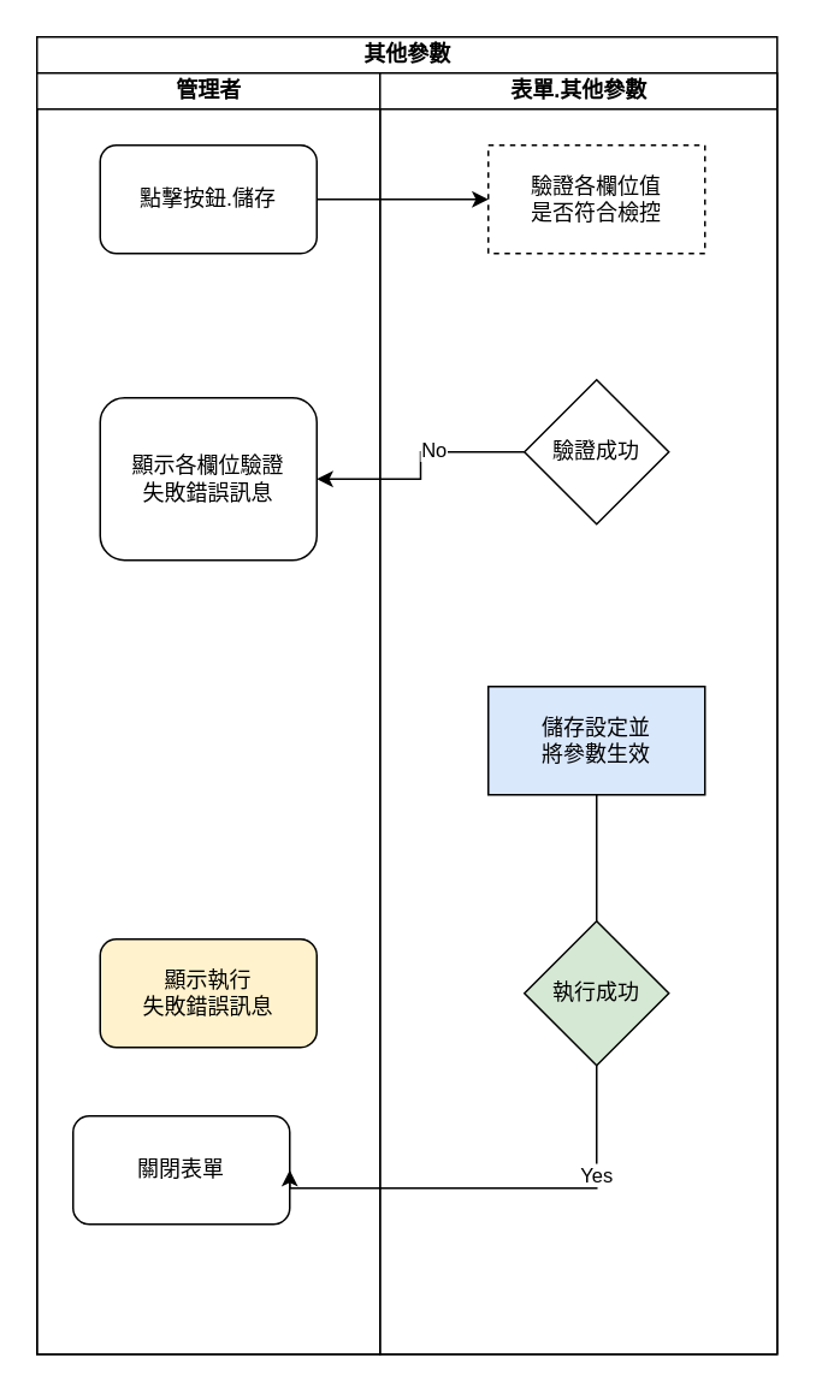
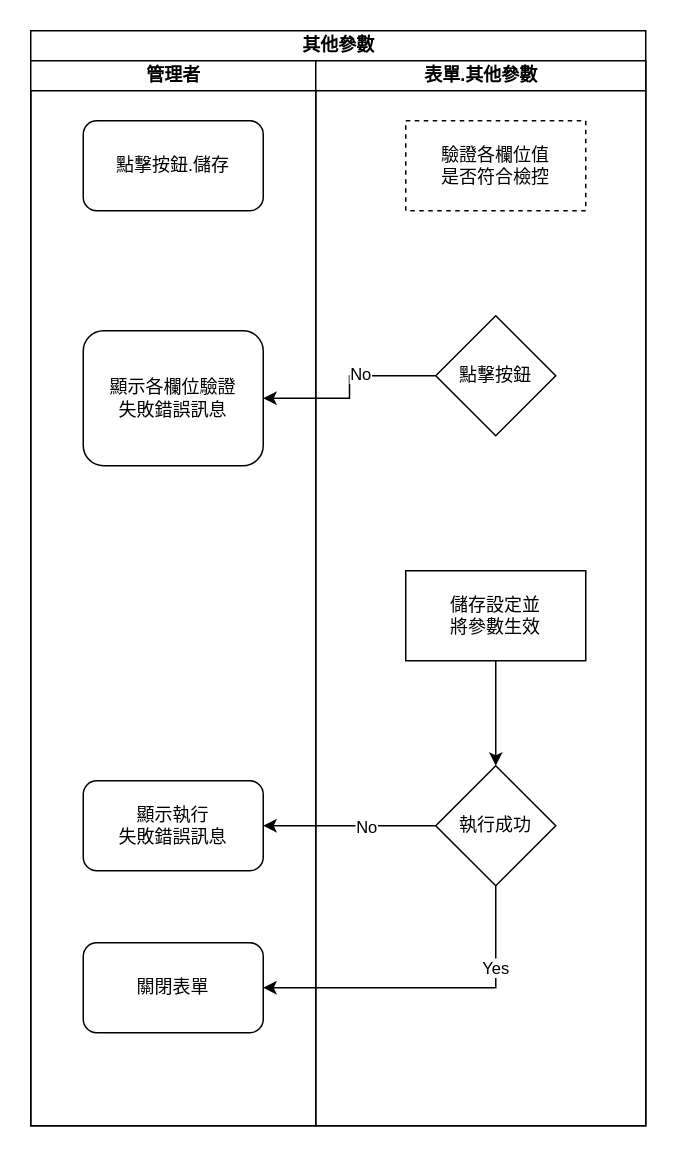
- <mxCell id="10" style="edgeStyle=orthogonalEdgeStyle;rounded=0;orthogonalLoop=1;jettySize=auto;html=1;" parent="2" source="5" target="9" edge="1"><mxGeometry relative="1" as="geometry" /></mxCell>
- <mxCell id="13" value="驗證成功" style="rhombus;whiteSpace=wrap;html=1;rounded=0;" parent="1" vertex="1"><mxGeometry x="290" y="210" width="80" height="80" as="geometry" /></mxCell>
+ <mxCell id="13" value="點擊按鈕" style="rhombus;whiteSpace=wrap;html=1;rounded=0;" parent="1" vertex="1"><mxGeometry x="290" y="210" width="80" height="80" as="geometry" /></mxCell>
- <mxCell id="15" value="儲存設定並&lt;br&gt;將參數生效" style="whiteSpace=wrap;html=1;rounded=0;fillColor=#dae8fc;" parent="1" vertex="1"><mxGeometry x="270" y="380" width="120" height="60" as="geometry" /></mxCell>
+ <mxCell id="15" value="儲存設定並&lt;br&gt;將參數生效" style="whiteSpace=wrap;html=1;rounded=0;" parent="1" vertex="1"><mxGeometry x="270" y="380" width="120" height="60" as="geometry" /></mxCell>
- <mxCell id="14" value="" style="edgeStyle=orthogonalEdgeStyle;rounded=0;orthogonalLoop=1;jettySize=auto;html=1;endArrow=none;" parent="1" source="15" target="20" edge="1"><mxGeometry relative="1" as="geometry" /></mxCell>
+ <mxCell id="14" value="" style="edgeStyle=orthogonalEdgeStyle;rounded=0;orthogonalLoop=1;jettySize=auto;html=1;" parent="1" source="15" target="20" edge="1"><mxGeometry relative="1" as="geometry" /></mxCell>
- <mxCell id="7" value="顯示執行&lt;br&gt;失敗錯誤訊息" style="rounded=1;whiteSpace=wrap;html=1;fillColor=#fff2cc;" parent="3" vertex="1"><mxGeometry x="35" y="480" width="120" height="60" as="geometry" /></mxCell>
+ <mxCell id="7" value="顯示執行&lt;br&gt;失敗錯誤訊息" style="rounded=1;whiteSpace=wrap;html=1;" parent="3" vertex="1"><mxGeometry x="35" y="480" width="120" height="60" as="geometry" /></mxCell>
+ <mxCell id="16" style="edgeStyle=orthogonalEdgeStyle;rounded=0;orthogonalLoop=1;jettySize=auto;html=1;" parent="1" source="20" target="7" edge="1"><mxGeometry relative="1" as="geometry" /></mxCell>
+ <mxCell id="17" value="No" style="edgeLabel;html=1;align=center;verticalAlign=middle;resizable=0;points=[];" parent="16" vertex="1" connectable="0"><mxGeometry x="-0.183" relative="1" as="geometry"><mxPoint as="offset" /></mxGeometry></mxCell>
- <mxCell id="20" value="執行成功" style="rhombus;whiteSpace=wrap;html=1;rounded=0;fillColor=#d5e8d4;" parent="1" vertex="1"><mxGeometry x="290" y="510" width="80" height="80" as="geometry" /></mxCell>
+ <mxCell id="20" value="執行成功" style="rhombus;whiteSpace=wrap;html=1;rounded=0;" parent="1" vertex="1"><mxGeometry x="290" y="510" width="80" height="80" as="geometry" /></mxCell>
- <mxCell id="4" value="關閉表單" style="rounded=1;whiteSpace=wrap;html=1;" parent="3" vertex="1"><mxGeometry x="20" y="578" width="120" height="60" as="geometry" /></mxCell>
+ <mxCell id="4" value="關閉表單" style="rounded=1;whiteSpace=wrap;html=1;" parent="3" vertex="1"><mxGeometry x="35" y="588" width="120" height="60" as="geometry" /></mxCell>
